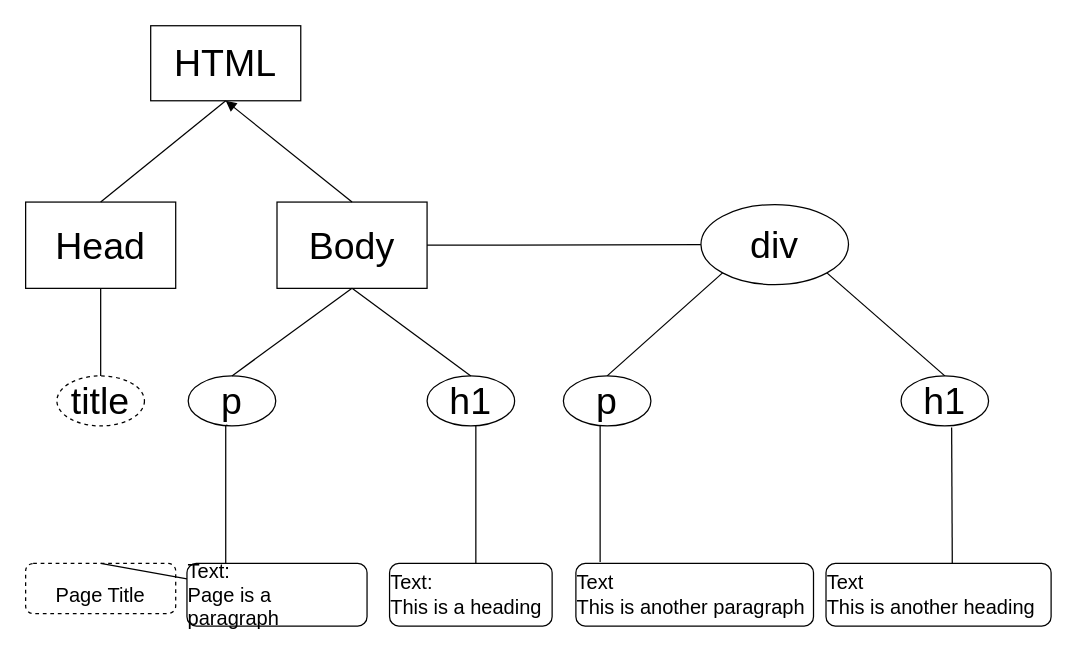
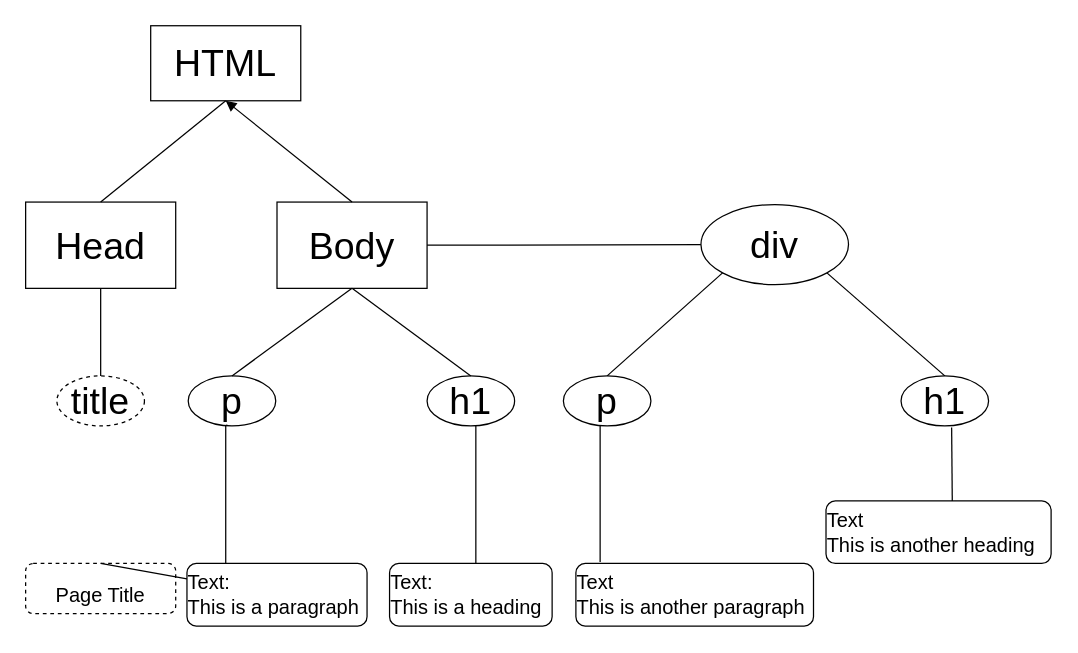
- <mxCell id="26" value="&lt;p style=&quot;line-height: 70% ; font-size: 16px&quot;&gt;&lt;font style=&quot;font-size: 16px ; line-height: 120%&quot;&gt; Text:&amp;nbsp;&lt;br style=&quot;font-size: 16px&quot;&gt;Page is a paragraph&lt;/font&gt;&lt;/p&gt;" style="rounded=1;html=1;fontSize=16;align=left;spacing=1;verticalAlign=middle;horizontal=1;spacingTop=0;whiteSpace=wrap;" parent="1" vertex="1"><mxGeometry x="149" y="450" width="144" height="50" as="geometry" /></mxCell>
+ <mxCell id="26" value="&lt;p style=&quot;line-height: 70% ; font-size: 16px&quot;&gt;&lt;font style=&quot;font-size: 16px ; line-height: 120%&quot;&gt; Text:&amp;nbsp;&lt;br style=&quot;font-size: 16px&quot;&gt;This is a paragraph&lt;/font&gt;&lt;/p&gt;" style="rounded=1;html=1;fontSize=16;align=left;spacing=1;verticalAlign=middle;horizontal=1;spacingTop=0;whiteSpace=wrap;" parent="1" vertex="1"><mxGeometry x="149" y="450" width="144" height="50" as="geometry" /></mxCell>
- <mxCell id="24" value="&lt;p style=&quot;line-height: 70% ; font-size: 16px&quot;&gt;&lt;font style=&quot;font-size: 16px ; line-height: 120%&quot;&gt; Text &lt;br&gt;This is another heading&lt;/font&gt;&lt;/p&gt;" style="rounded=1;html=1;fontSize=30;align=left;spacing=1;verticalAlign=middle;horizontal=1;spacingTop=0;whiteSpace=wrap;" parent="1" vertex="1"><mxGeometry x="660" y="450" width="180" height="50" as="geometry" /></mxCell>
+ <mxCell id="24" value="&lt;p style=&quot;line-height: 70% ; font-size: 16px&quot;&gt;&lt;font style=&quot;font-size: 16px ; line-height: 120%&quot;&gt; Text &lt;br&gt;This is another heading&lt;/font&gt;&lt;/p&gt;" style="rounded=1;html=1;fontSize=30;align=left;spacing=1;verticalAlign=middle;horizontal=1;spacingTop=0;whiteSpace=wrap;" parent="1" vertex="1"><mxGeometry x="660" y="400" width="180" height="50" as="geometry" /></mxCell>
